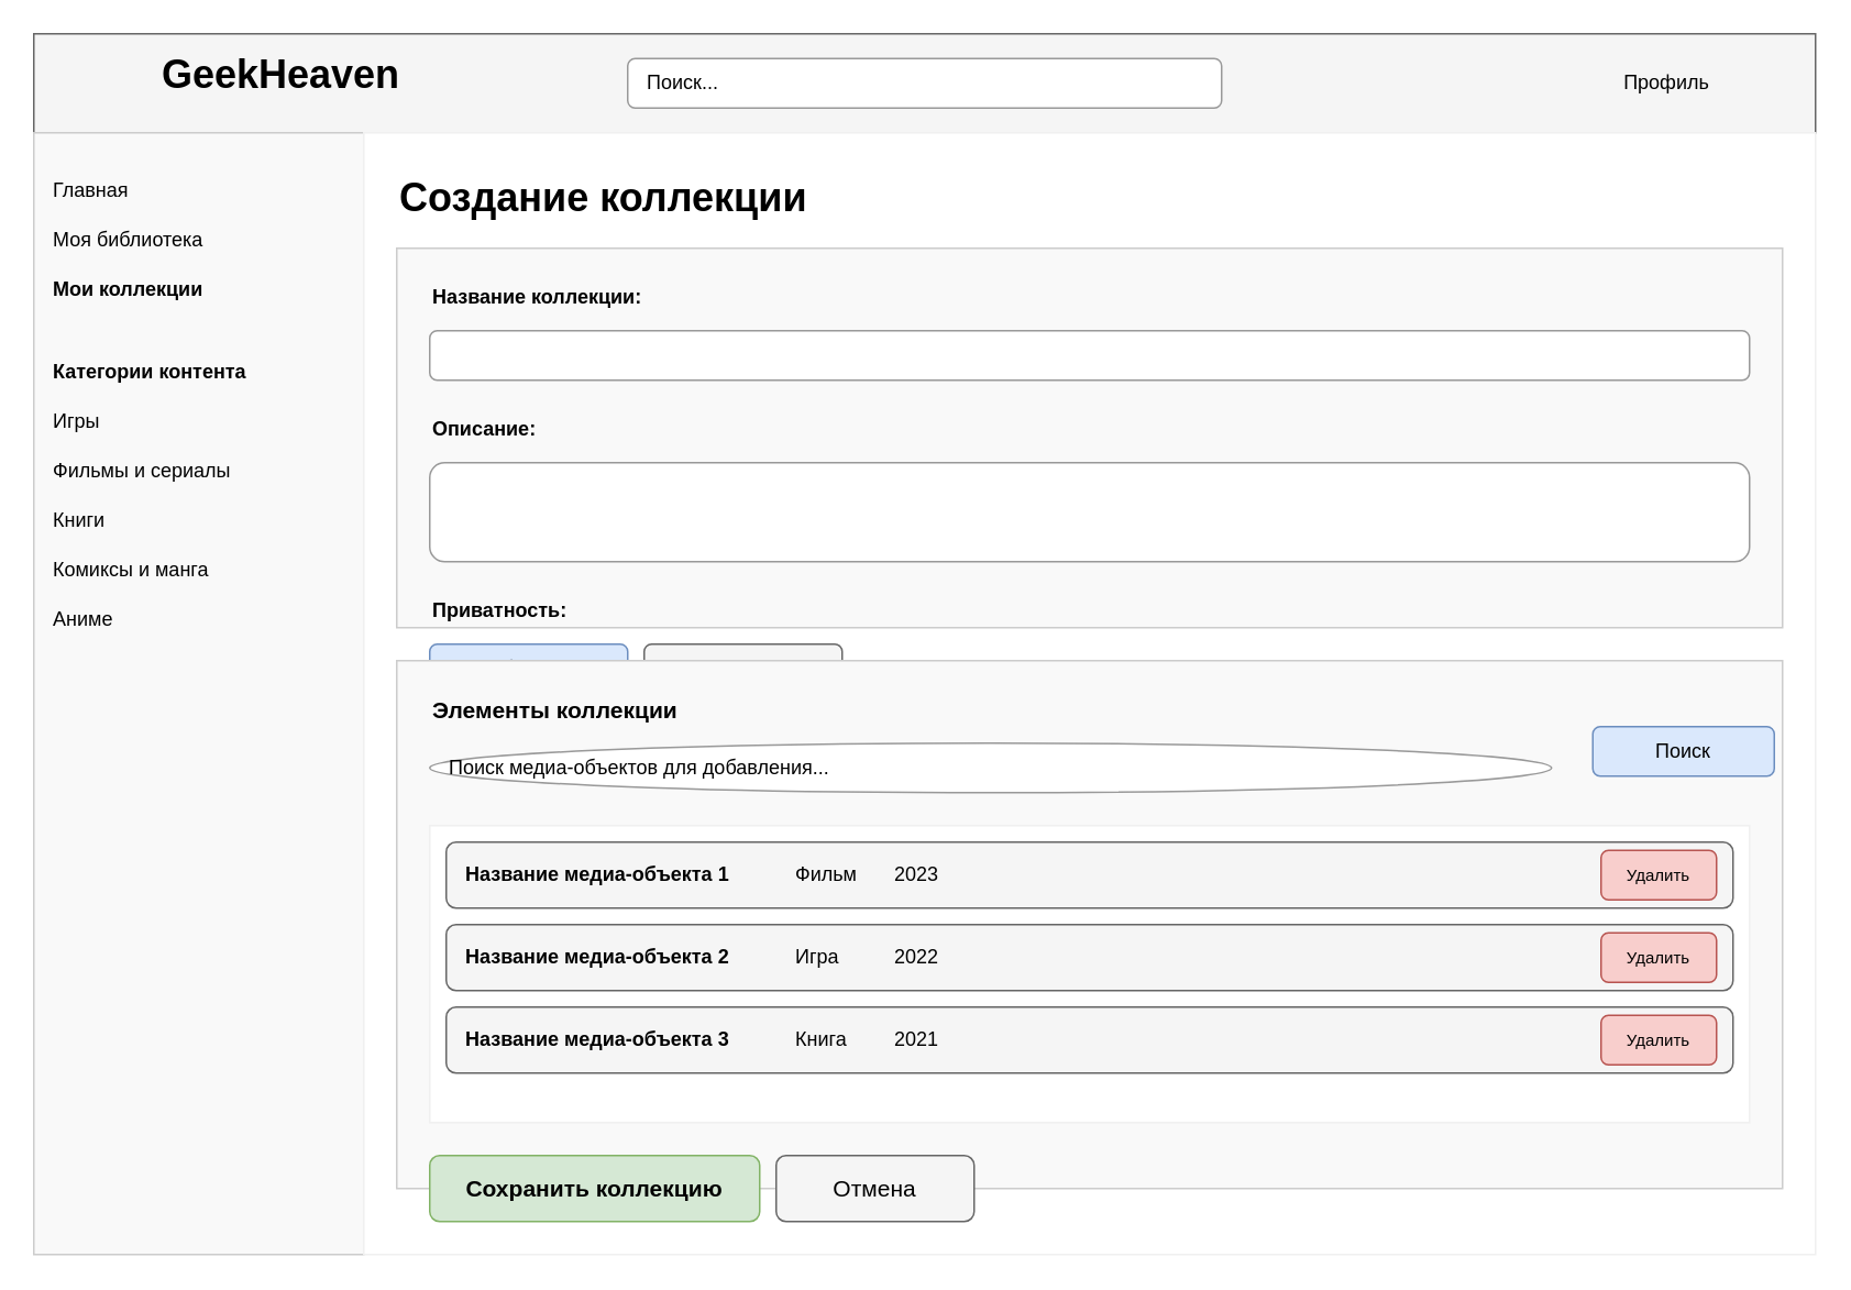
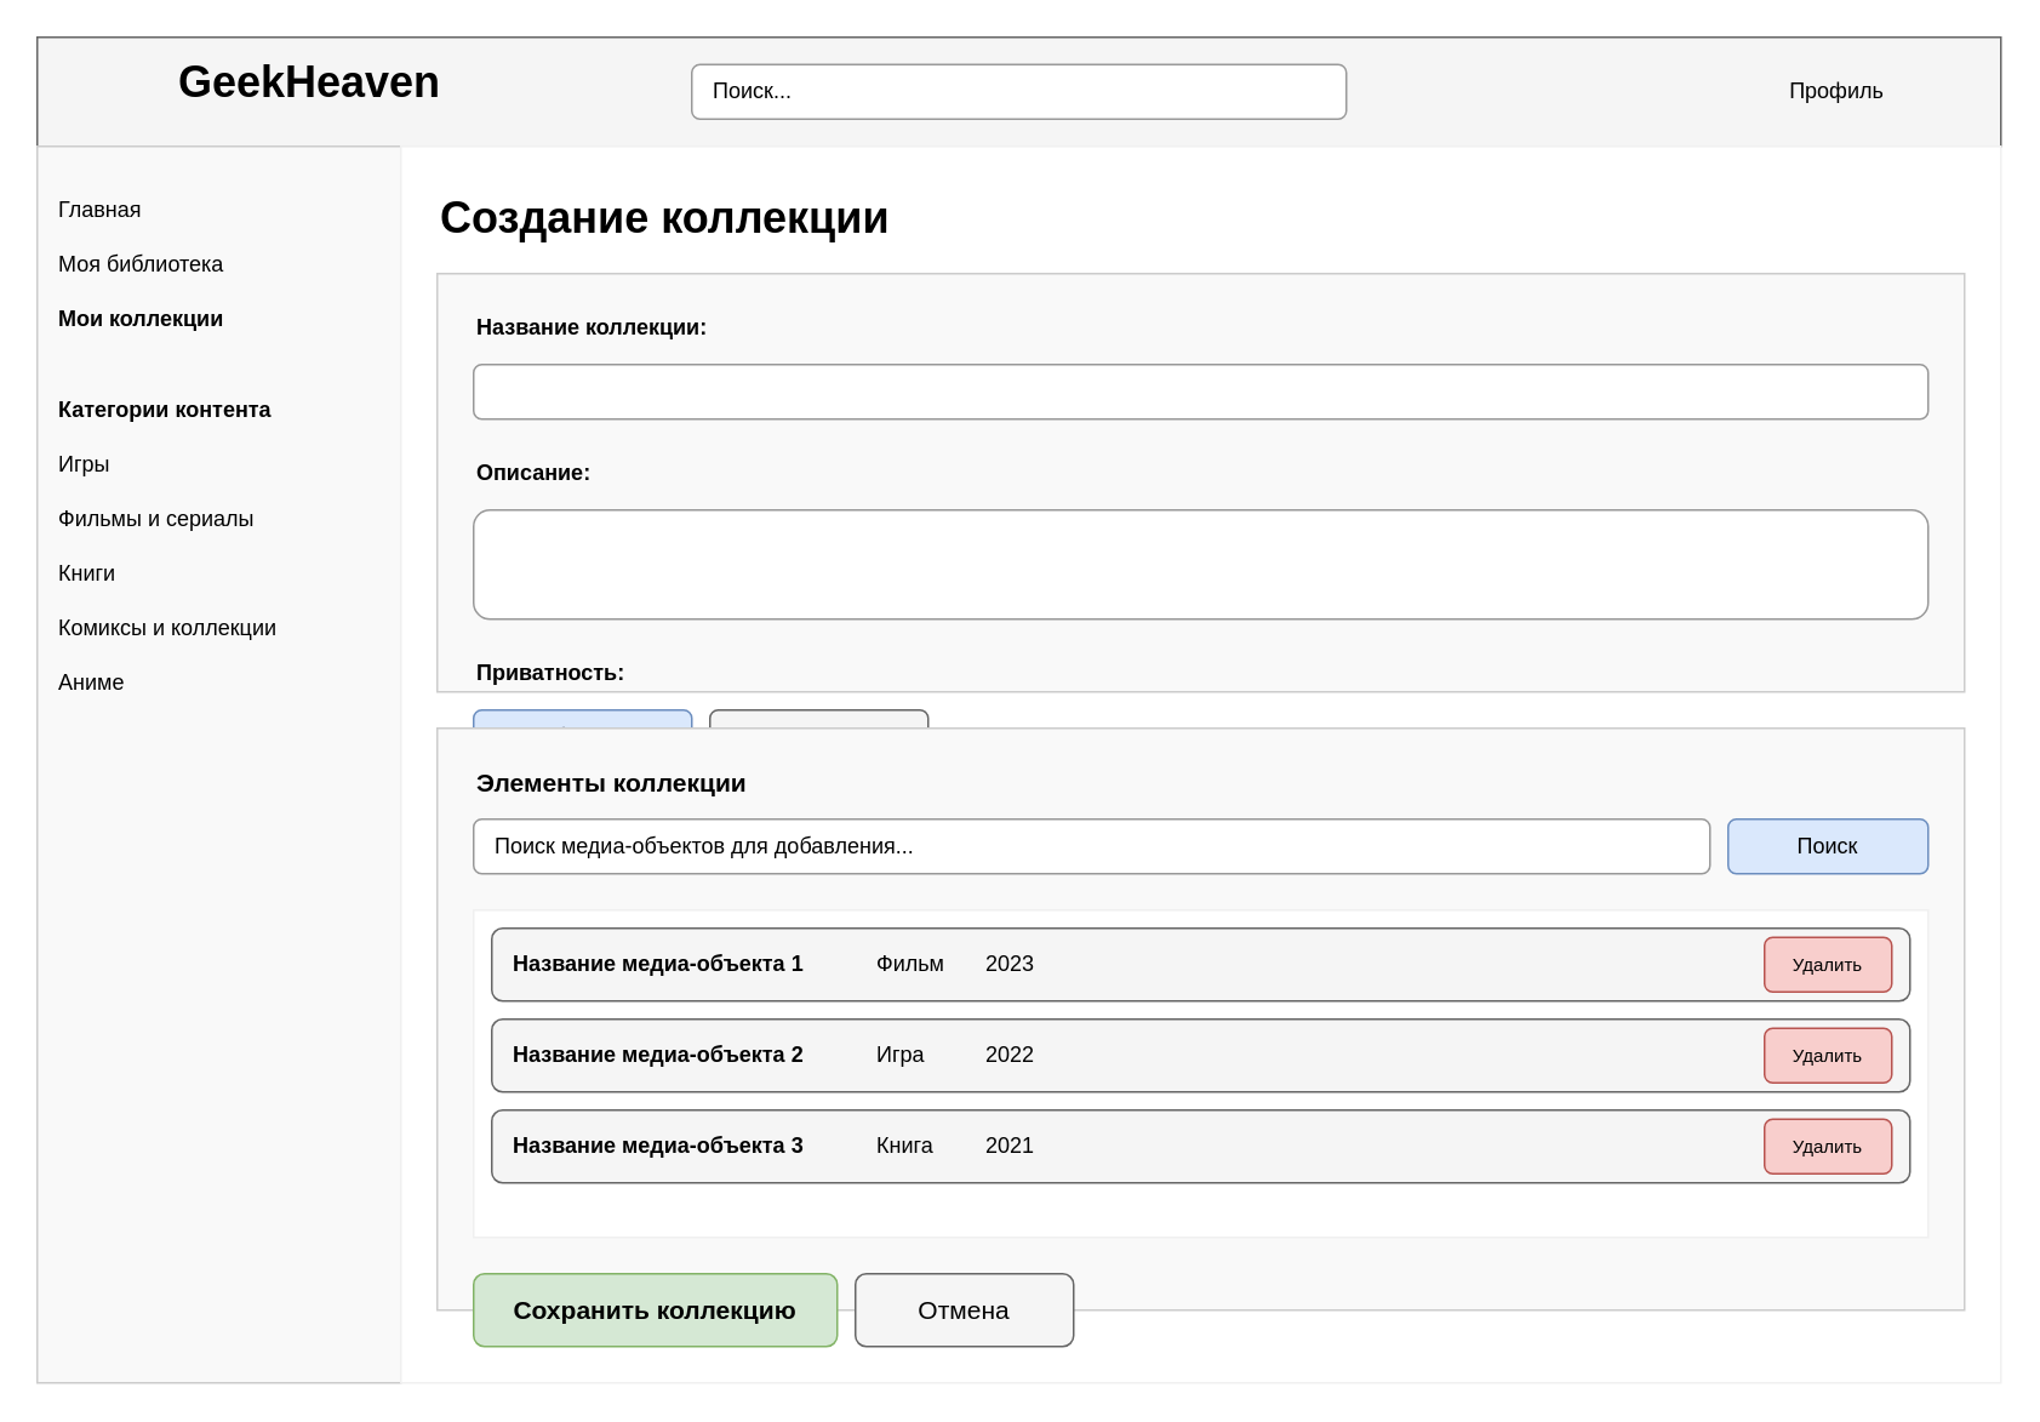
- <mxCell id="14" value="Комиксы и манга" style="text;html=1;strokeColor=none;fillColor=none;align=left;verticalAlign=middle;whiteSpace=wrap;rounded=0;spacingLeft=10;" vertex="1" parent="1"><mxGeometry x="20" y="330" width="200" height="30" as="geometry" /></mxCell>
+ <mxCell id="14" value="Комиксы и коллекции" style="text;html=1;strokeColor=none;fillColor=none;align=left;verticalAlign=middle;whiteSpace=wrap;rounded=0;spacingLeft=10;" vertex="1" parent="1"><mxGeometry x="20" y="330" width="200" height="30" as="geometry" /></mxCell>
- <mxCell id="29" value="Поиск" style="rounded=1;whiteSpace=wrap;html=1;fillColor=#dae8fc;strokeColor=#6c8ebf;" vertex="1" parent="1"><mxGeometry x="965" y="440" width="110" height="30" as="geometry" /></mxCell>
+ <mxCell id="29" value="Поиск" style="rounded=1;whiteSpace=wrap;html=1;fillColor=#dae8fc;strokeColor=#6c8ebf;" vertex="1" parent="1"><mxGeometry x="950" y="450" width="110" height="30" as="geometry" /></mxCell>
- <mxCell id="28" value="Поиск медиа-объектов для добавления..." style="ellipse;whiteSpace=wrap;html=1;align=left;spacingLeft=10;fillColor=#ffffff;strokeColor=#999999;" vertex="1" parent="1"><mxGeometry x="260" y="450" width="680" height="30" as="geometry" /></mxCell>
+ <mxCell id="28" value="Поиск медиа-объектов для добавления..." style="rounded=1;whiteSpace=wrap;html=1;align=left;spacingLeft=10;fillColor=#ffffff;strokeColor=#999999;" vertex="1" parent="1"><mxGeometry x="260" y="450" width="680" height="30" as="geometry" /></mxCell>
